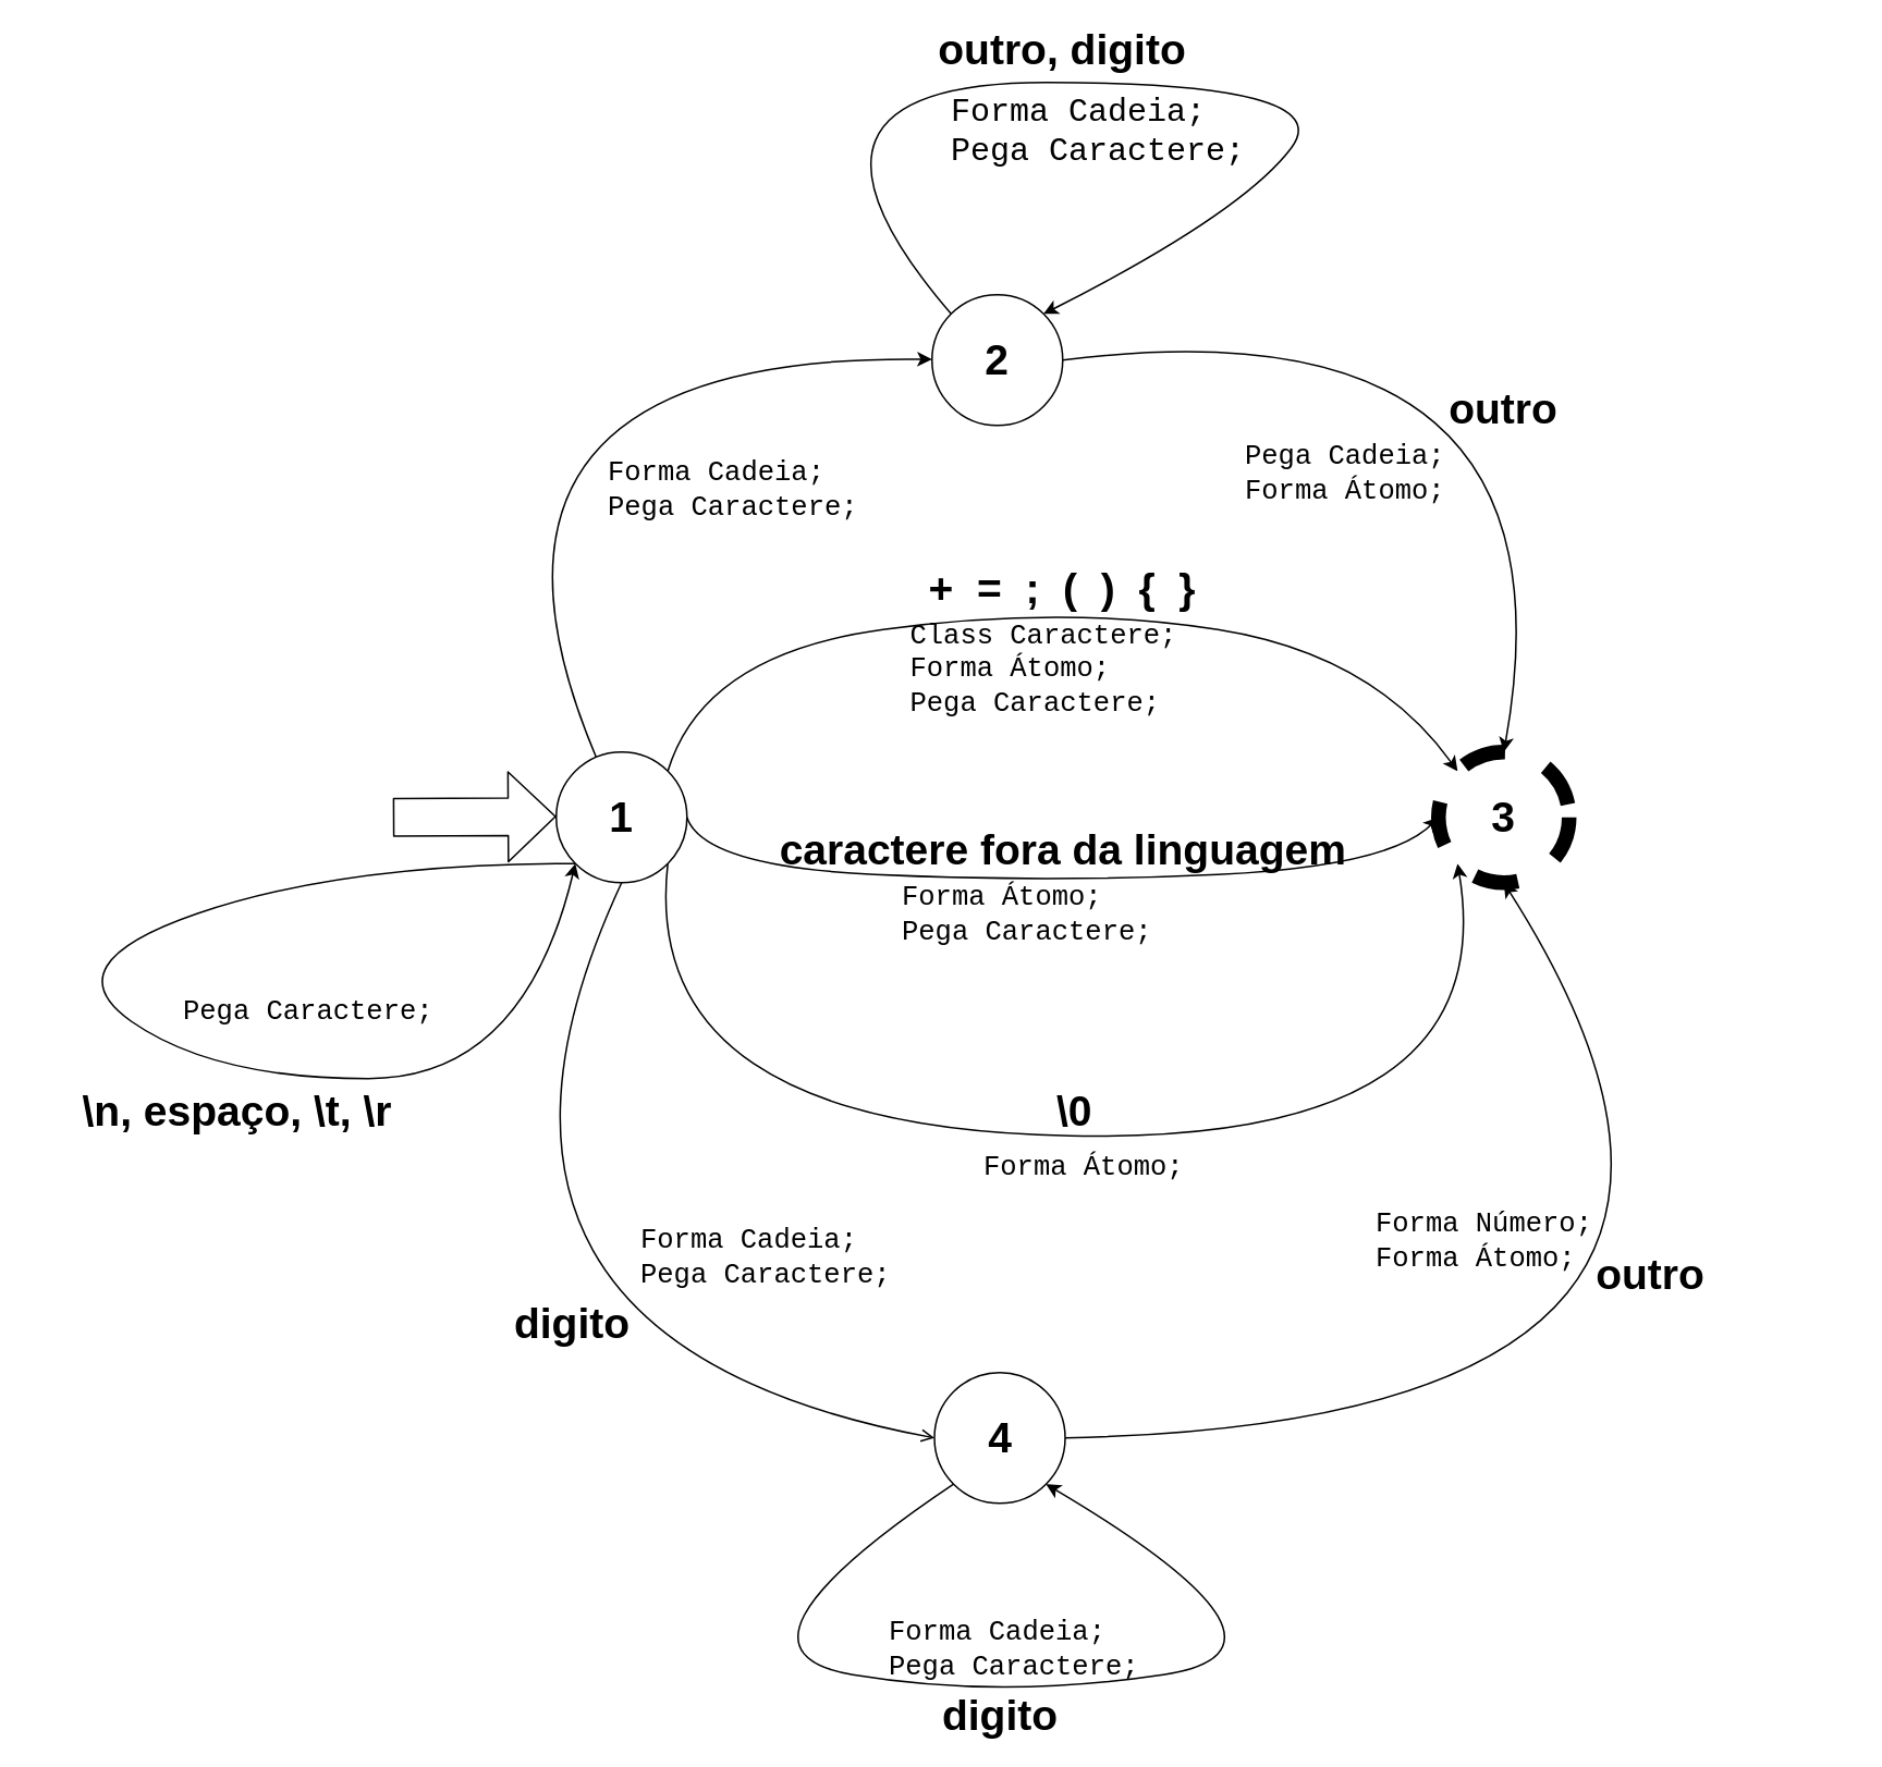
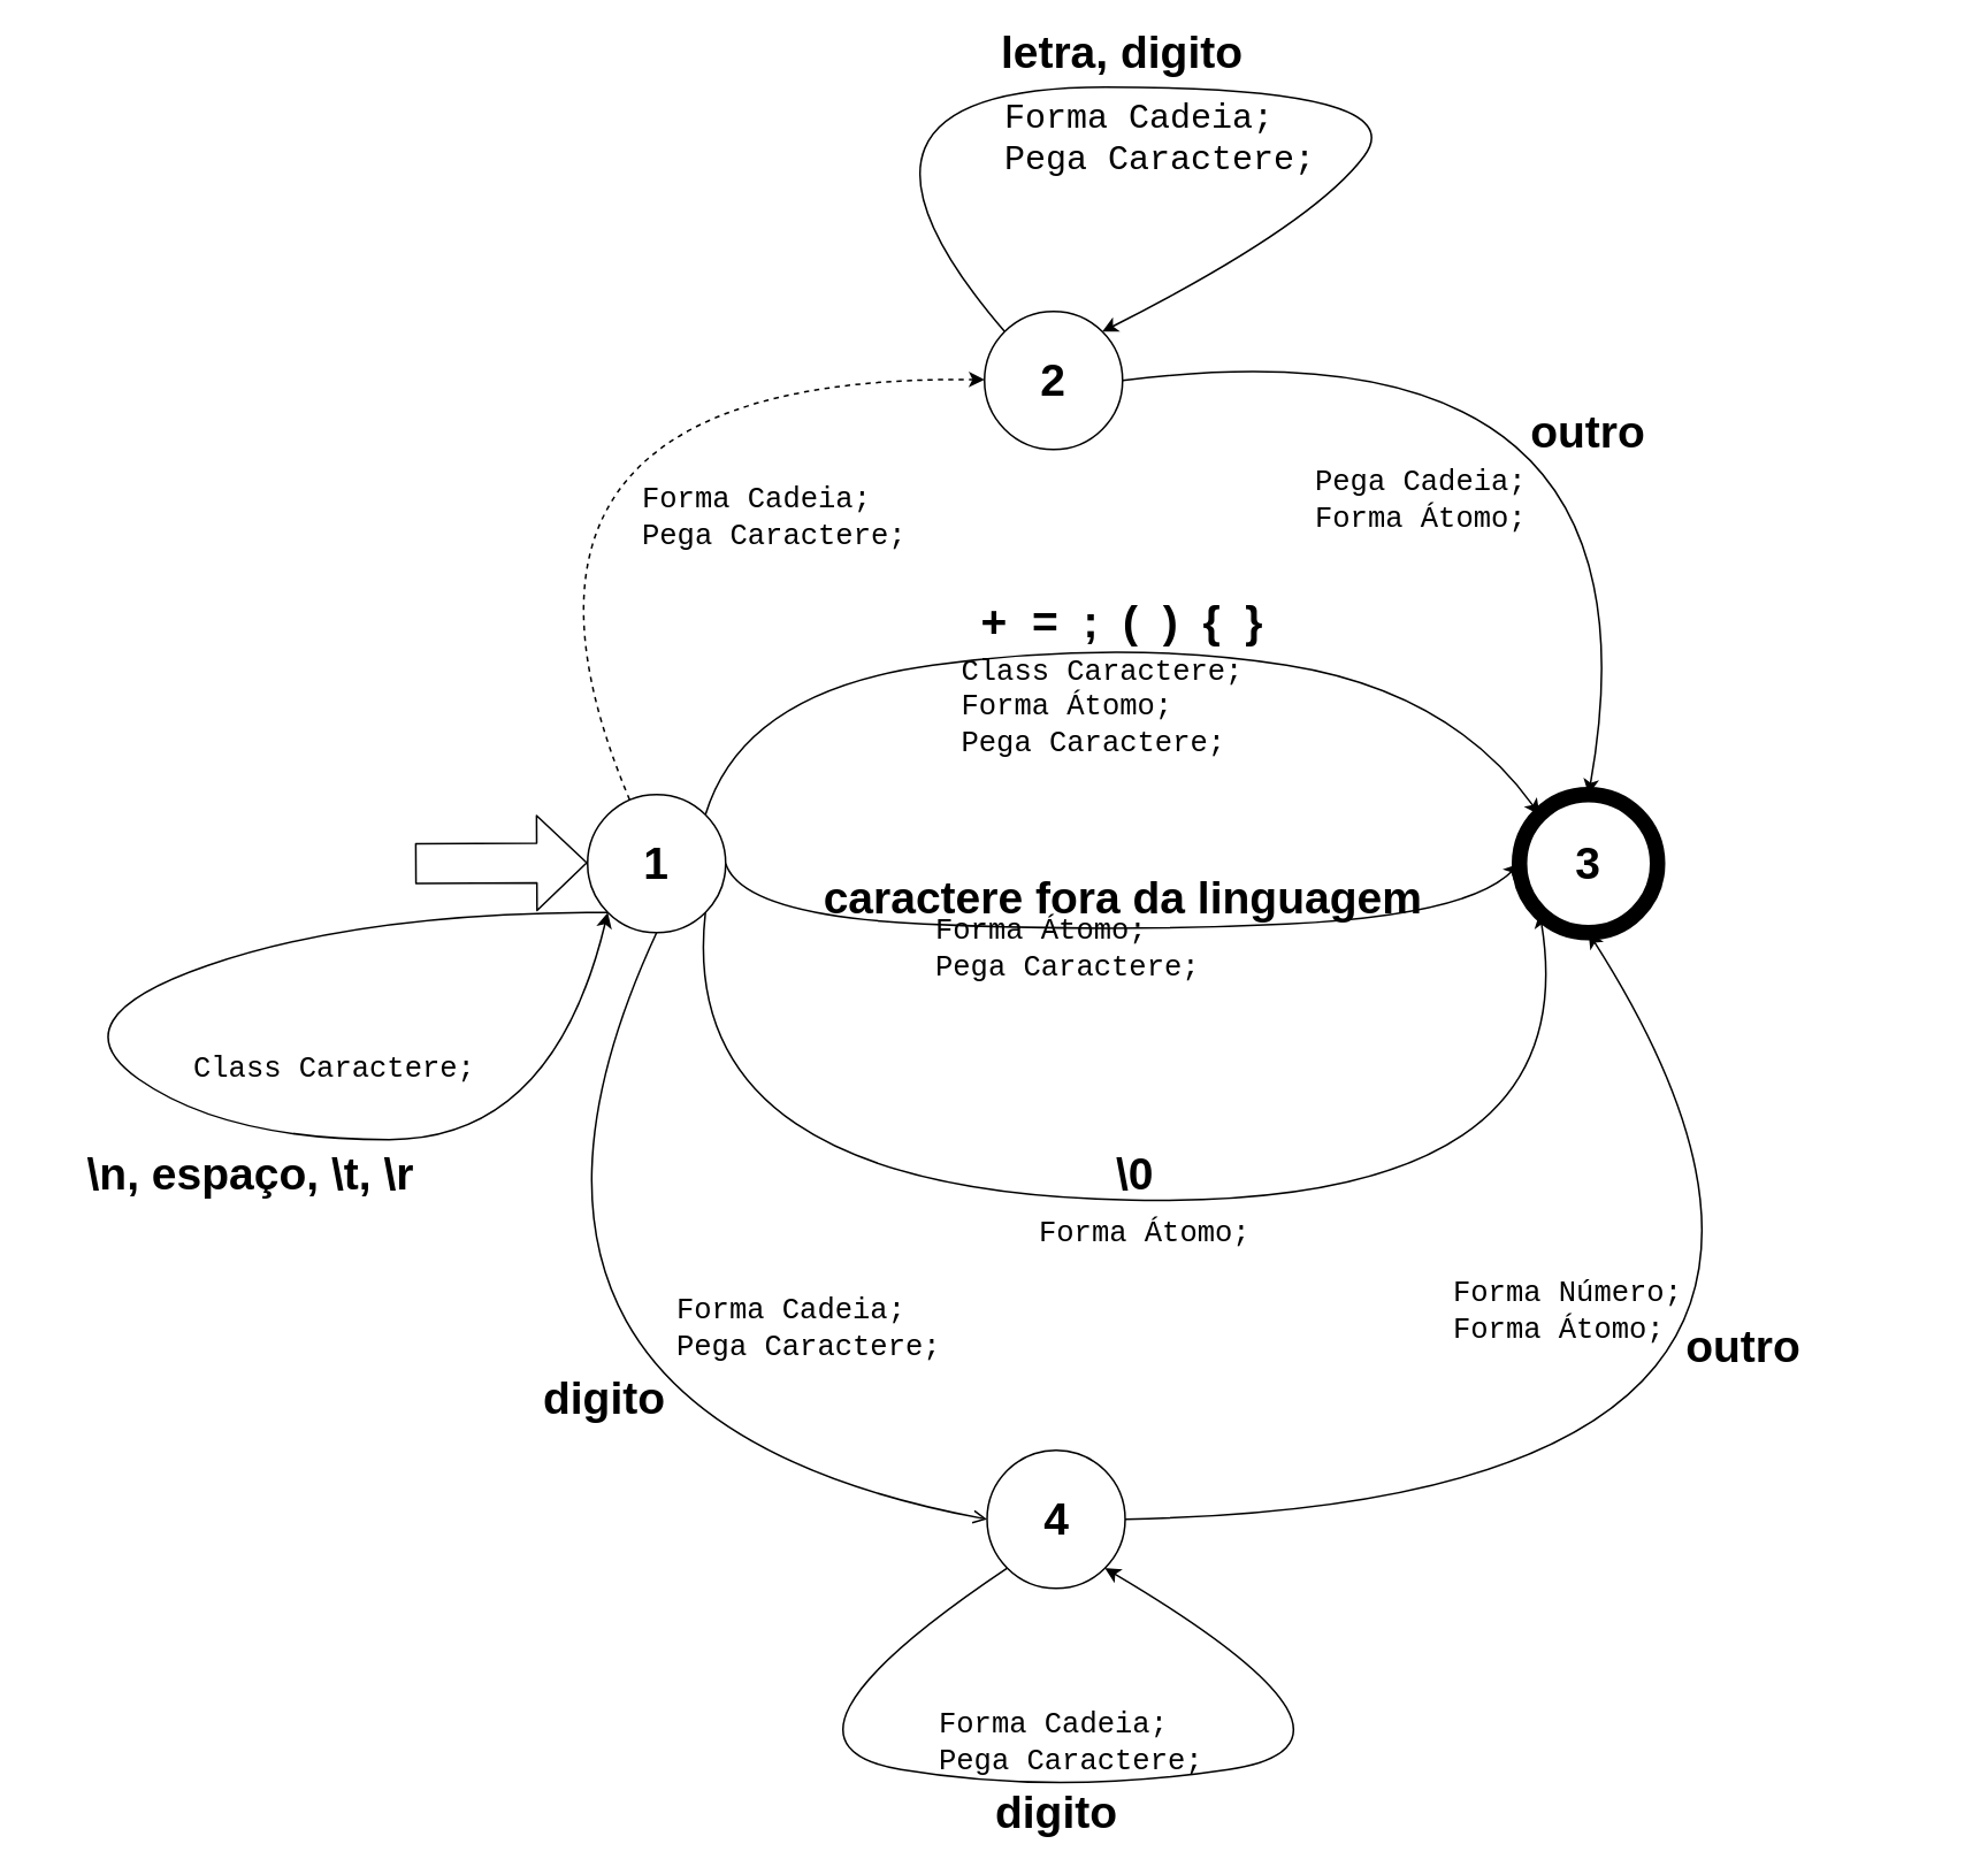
- <mxCell id="15" value="outro, digito" style="text;html=1;strokeColor=none;fillColor=none;align=center;verticalAlign=middle;whiteSpace=wrap;rounded=0;fontSize=26;fontStyle=1" vertex="1" parent="1"><mxGeometry x="570" y="20" width="160" height="20" as="geometry" /></mxCell>
+ <mxCell id="15" value="letra, digito" style="text;html=1;strokeColor=none;fillColor=none;align=center;verticalAlign=middle;whiteSpace=wrap;rounded=0;fontSize=26;fontStyle=1" vertex="1" parent="1"><mxGeometry x="570" y="20" width="160" height="20" as="geometry" /></mxCell>
- <mxCell id="4" value="" style="edgeStyle=none;curved=1;orthogonalLoop=1;jettySize=auto;html=1;fontSize=26;" edge="1" parent="1" source="8" target="11"><mxGeometry relative="1" as="geometry"><Array as="points"><mxPoint x="260" y="216" /></Array></mxGeometry></mxCell>
+ <mxCell id="4" value="" style="edgeStyle=none;curved=1;orthogonalLoop=1;jettySize=auto;html=1;fontSize=26;dashed=1;" edge="1" parent="1" source="8" target="11"><mxGeometry relative="1" as="geometry"><Array as="points"><mxPoint x="260" y="216" /></Array></mxGeometry></mxCell>
- <mxCell id="13" value="3" style="ellipse;whiteSpace=wrap;html=1;aspect=fixed;strokeWidth=9;gradientColor=none;fontSize=26;fontStyle=1;perimeterSpacing=0;dashed=1;" vertex="1" parent="1"><mxGeometry x="880" y="460" width="80" height="80" as="geometry" /></mxCell>
+ <mxCell id="13" value="3" style="ellipse;whiteSpace=wrap;html=1;aspect=fixed;strokeWidth=9;gradientColor=none;fontSize=26;fontStyle=1;perimeterSpacing=0;" vertex="1" parent="1"><mxGeometry x="880" y="460" width="80" height="80" as="geometry" /></mxCell>
- <mxCell id="33" value="&lt;div&gt;Forma Átomo;&lt;/div&gt;&lt;div&gt;Pega Caractere;&lt;br&gt;&lt;/div&gt;" style="text;html=1;strokeColor=none;fillColor=none;align=left;verticalAlign=middle;whiteSpace=wrap;rounded=0;fontSize=17;fontFamily=Courier New;" vertex="1" parent="1"><mxGeometry x="550" y="550" width="220" height="20" as="geometry" /></mxCell>
+ <mxCell id="33" value="&lt;div&gt;Forma Átomo;&lt;/div&gt;&lt;div&gt;Pega Caractere;&lt;br&gt;&lt;/div&gt;" style="text;html=1;strokeColor=none;fillColor=none;align=left;verticalAlign=middle;whiteSpace=wrap;rounded=0;fontSize=17;fontFamily=Courier New;" vertex="1" parent="1"><mxGeometry x="540" y="540" width="220" height="20" as="geometry" /></mxCell>
- <mxCell id="31" value="&lt;div style=&quot;font-size: 17px&quot;&gt;Pega Caractere;&lt;br style=&quot;font-size: 17px&quot;&gt;&lt;/div&gt;" style="text;html=1;strokeColor=none;fillColor=none;align=left;verticalAlign=middle;whiteSpace=wrap;rounded=0;fontSize=17;fontFamily=Courier New;" vertex="1" parent="1"><mxGeometry x="110" y="610" width="220" height="20" as="geometry" /></mxCell>
+ <mxCell id="31" value="&lt;div style=&quot;font-size: 17px&quot;&gt;Class Caractere;&lt;br style=&quot;font-size: 17px&quot;&gt;&lt;/div&gt;" style="text;html=1;strokeColor=none;fillColor=none;align=left;verticalAlign=middle;whiteSpace=wrap;rounded=0;fontSize=17;fontFamily=Courier New;" vertex="1" parent="1"><mxGeometry x="110" y="610" width="220" height="20" as="geometry" /></mxCell>
